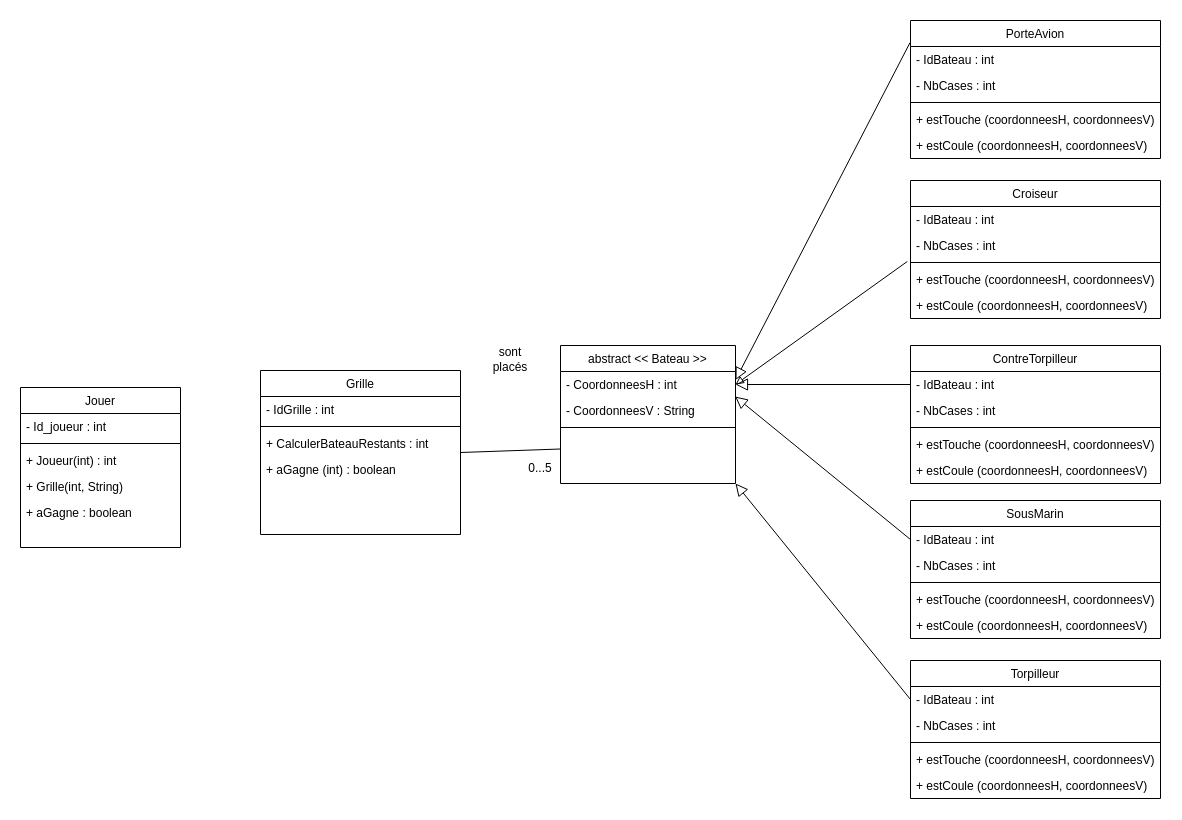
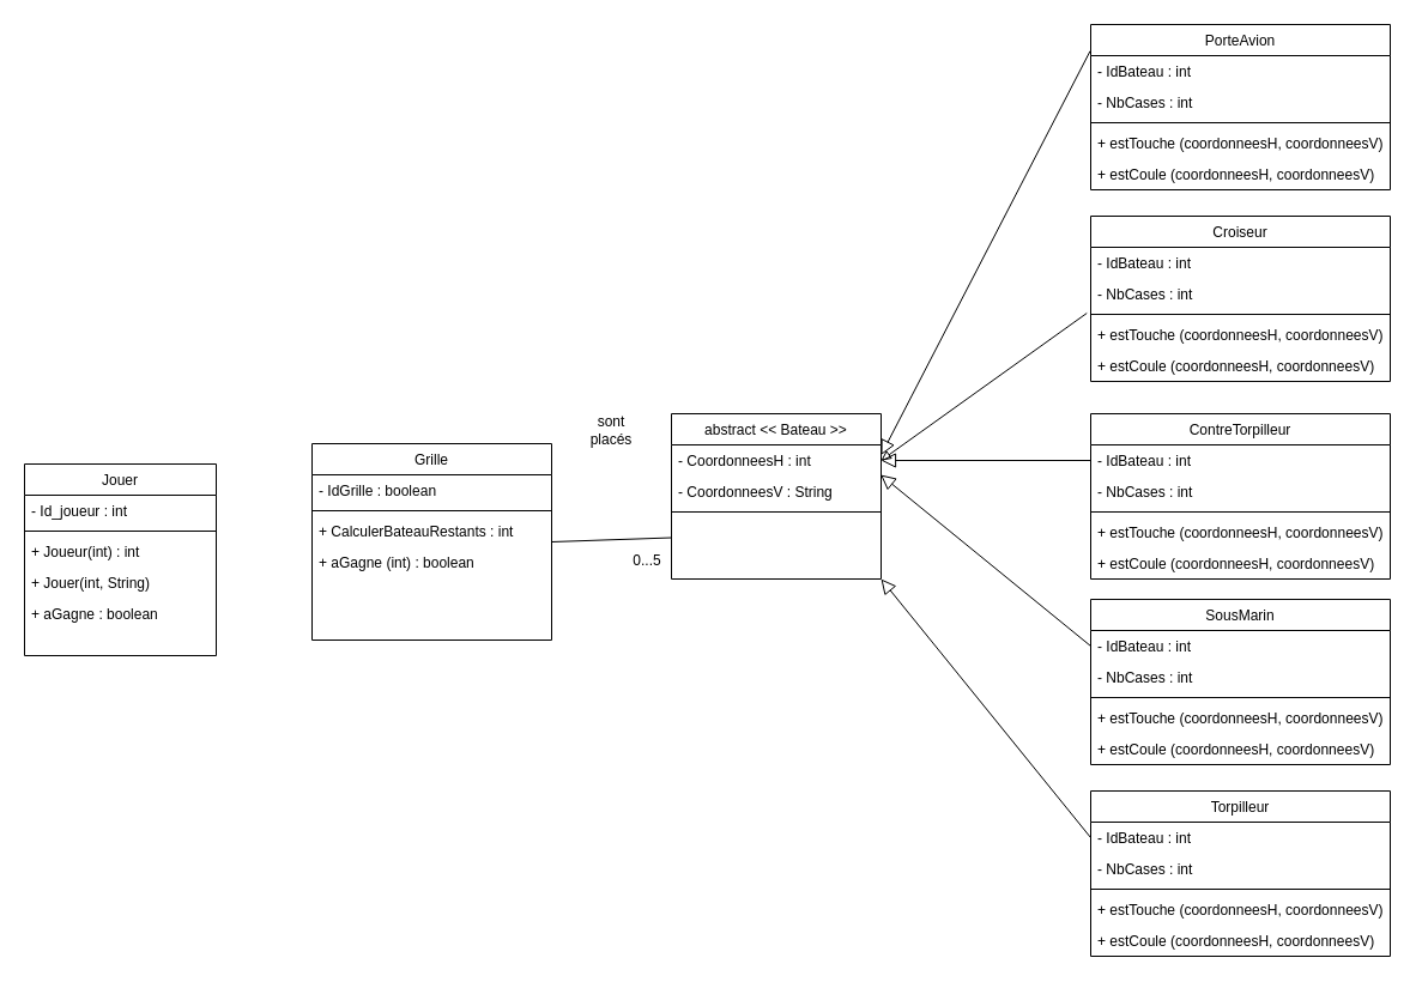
- <mxCell id="24" value="- IdGrille : int" style="text;align=left;verticalAlign=top;spacingLeft=4;spacingRight=4;overflow=hidden;rotatable=0;points=[[0,0.5],[1,0.5]];portConstraint=eastwest;" vertex="1" parent="23"><mxGeometry y="26" width="200" height="26" as="geometry" /></mxCell>
+ <mxCell id="24" value="- IdGrille : boolean" style="text;align=left;verticalAlign=top;spacingLeft=4;spacingRight=4;overflow=hidden;rotatable=0;points=[[0,0.5],[1,0.5]];portConstraint=eastwest;" vertex="1" parent="23"><mxGeometry y="26" width="200" height="26" as="geometry" /></mxCell>
- <mxCell id="6" value="+ Grille(int, String) " style="text;align=left;verticalAlign=top;spacingLeft=4;spacingRight=4;overflow=hidden;rotatable=0;points=[[0,0.5],[1,0.5]];portConstraint=eastwest;fontStyle=0" vertex="1" parent="2"><mxGeometry y="86" width="160" height="26" as="geometry" /></mxCell>
+ <mxCell id="6" value="+ Jouer(int, String) " style="text;align=left;verticalAlign=top;spacingLeft=4;spacingRight=4;overflow=hidden;rotatable=0;points=[[0,0.5],[1,0.5]];portConstraint=eastwest;fontStyle=0" vertex="1" parent="2"><mxGeometry y="86" width="160" height="26" as="geometry" /></mxCell>
